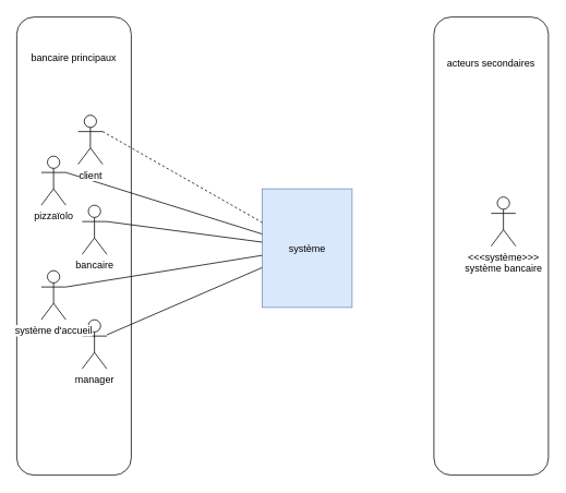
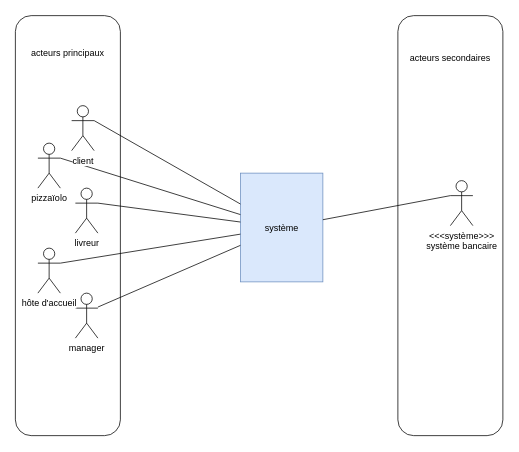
- <mxCell id="6" value="" style="endArrow=none;html=1;exitX=1;exitY=0.333;exitDx=0;exitDy=0;exitPerimeter=0;dashed=1;" parent="1" source="13" target="5" edge="1"><mxGeometry width="50" height="50" relative="1" as="geometry"><mxPoint x="-110" y="310" as="sourcePoint" /><mxPoint x="-60" y="260" as="targetPoint" /></mxGeometry></mxCell>
+ <mxCell id="6" value="" style="endArrow=none;html=1;exitX=1;exitY=0.333;exitDx=0;exitDy=0;exitPerimeter=0;" parent="1" source="13" target="5" edge="1"><mxGeometry width="50" height="50" relative="1" as="geometry"><mxPoint x="-110" y="310" as="sourcePoint" /><mxPoint x="-60" y="260" as="targetPoint" /></mxGeometry></mxCell>
+ <mxCell id="11" value="" style="endArrow=none;html=1;exitX=0;exitY=0.333;exitDx=0;exitDy=0;exitPerimeter=0;" parent="1" source="4" target="5" edge="1"><mxGeometry width="50" height="50" relative="1" as="geometry"><mxPoint x="450" y="470" as="sourcePoint" /><mxPoint x="70" y="600" as="targetPoint" /></mxGeometry></mxCell>
- <mxCell id="3" value="bancaire principaux&lt;br&gt;&lt;br&gt;&lt;br&gt;&lt;br&gt;&lt;br&gt;&lt;br&gt;&lt;br&gt;&lt;br&gt;&lt;br&gt;&lt;br&gt;&lt;br&gt;&lt;br&gt;&lt;br&gt;&lt;br&gt;&lt;br&gt;&lt;br&gt;&lt;br&gt;&lt;br&gt;&lt;br&gt;&lt;br&gt;&lt;br&gt;&lt;br&gt;&lt;br&gt;&lt;br&gt;&lt;br&gt;&lt;br&gt;&lt;br&gt;&lt;br&gt;&lt;br&gt;&lt;br&gt;&lt;br&gt;&lt;br&gt;&lt;br&gt;" style="shape=ext;rounded=1;html=1;whiteSpace=wrap;" parent="1" vertex="1"><mxGeometry x="20" y="20" width="140" height="560" as="geometry" /></mxCell>
+ <mxCell id="3" value="acteurs principaux&lt;br&gt;&lt;br&gt;&lt;br&gt;&lt;br&gt;&lt;br&gt;&lt;br&gt;&lt;br&gt;&lt;br&gt;&lt;br&gt;&lt;br&gt;&lt;br&gt;&lt;br&gt;&lt;br&gt;&lt;br&gt;&lt;br&gt;&lt;br&gt;&lt;br&gt;&lt;br&gt;&lt;br&gt;&lt;br&gt;&lt;br&gt;&lt;br&gt;&lt;br&gt;&lt;br&gt;&lt;br&gt;&lt;br&gt;&lt;br&gt;&lt;br&gt;&lt;br&gt;&lt;br&gt;&lt;br&gt;&lt;br&gt;&lt;br&gt;" style="shape=ext;rounded=1;html=1;whiteSpace=wrap;" parent="1" vertex="1"><mxGeometry x="20" y="20" width="140" height="560" as="geometry" /></mxCell>
- <mxCell id="16" value="bancaire&lt;br&gt;" style="shape=umlActor;verticalLabelPosition=bottom;labelBackgroundColor=#ffffff;verticalAlign=top;html=1;" parent="12" vertex="1"><mxGeometry x="50" y="120" width="30" height="60" as="geometry" /></mxCell>
+ <mxCell id="16" value="livreur&lt;br&gt;" style="shape=umlActor;verticalLabelPosition=bottom;labelBackgroundColor=#ffffff;verticalAlign=top;html=1;" parent="12" vertex="1"><mxGeometry x="50" y="120" width="30" height="60" as="geometry" /></mxCell>
- <mxCell id="17" value="système d'accueil" style="shape=umlActor;verticalLabelPosition=bottom;labelBackgroundColor=#ffffff;verticalAlign=top;html=1;" parent="12" vertex="1"><mxGeometry y="200" width="30" height="60" as="geometry" /></mxCell>
+ <mxCell id="17" value="hôte d'accueil" style="shape=umlActor;verticalLabelPosition=bottom;labelBackgroundColor=#ffffff;verticalAlign=top;html=1;" parent="12" vertex="1"><mxGeometry y="200" width="30" height="60" as="geometry" /></mxCell>
